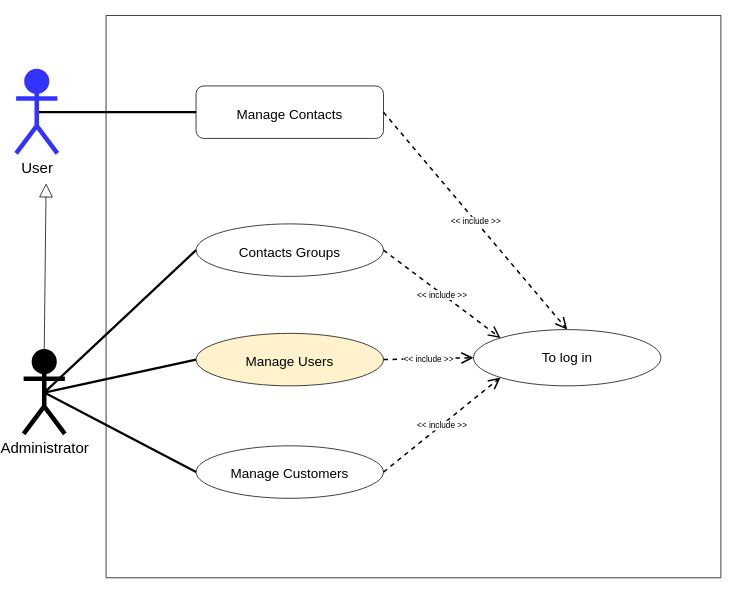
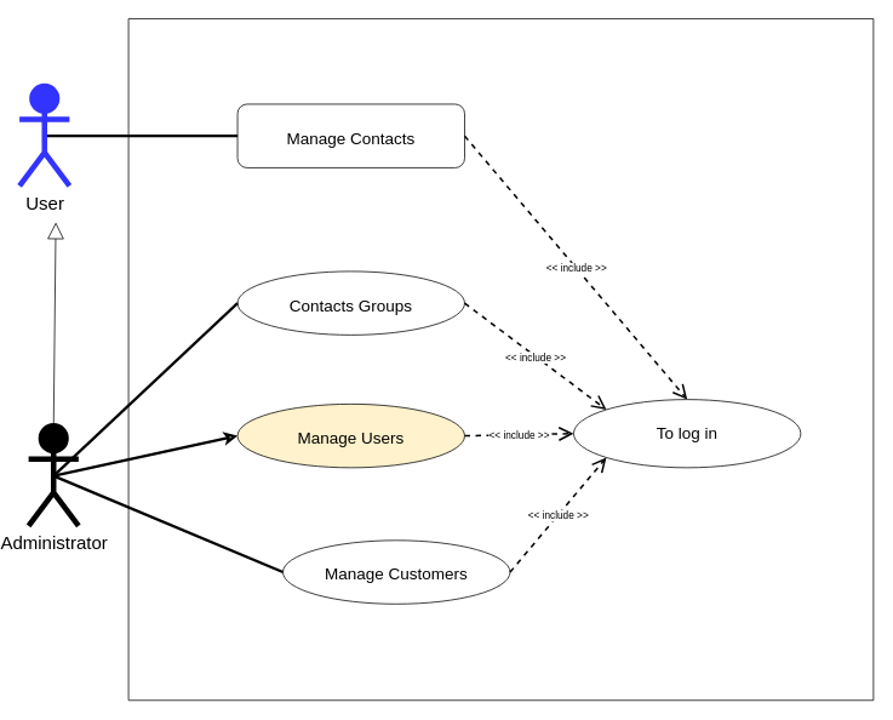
- <mxCell id="15" style="edgeStyle=none;rounded=0;orthogonalLoop=1;jettySize=auto;html=1;exitX=0.5;exitY=0.5;exitDx=0;exitDy=0;exitPerimeter=0;entryX=0;entryY=0.5;entryDx=0;entryDy=0;strokeWidth=3;endFill=0;endArrow=none;" parent="1" source="16" target="6" edge="1"><mxGeometry relative="1" as="geometry" /></mxCell>
+ <mxCell id="15" style="edgeStyle=none;rounded=0;orthogonalLoop=1;jettySize=auto;html=1;exitX=0.5;exitY=0.5;exitDx=0;exitDy=0;exitPerimeter=0;entryX=0;entryY=0.5;entryDx=0;entryDy=0;strokeWidth=3;endFill=0;endArrow=classic;" parent="1" source="16" target="6" edge="1"><mxGeometry relative="1" as="geometry" /></mxCell>
- <mxCell id="10" value="Manage Customers" style="ellipse;whiteSpace=wrap;html=1;align=center;fontSize=18;spacingTop=5;" vertex="1" parent="2"><mxGeometry x="120" y="574" width="250" height="70" as="geometry" /></mxCell>
+ <mxCell id="10" value="Manage Customers" style="ellipse;whiteSpace=wrap;html=1;align=center;fontSize=18;spacingTop=5;" vertex="1" parent="2"><mxGeometry x="170" y="574" width="250" height="70" as="geometry" /></mxCell>
